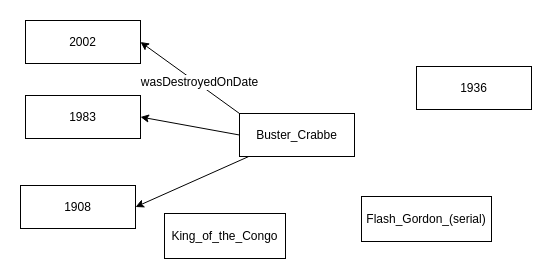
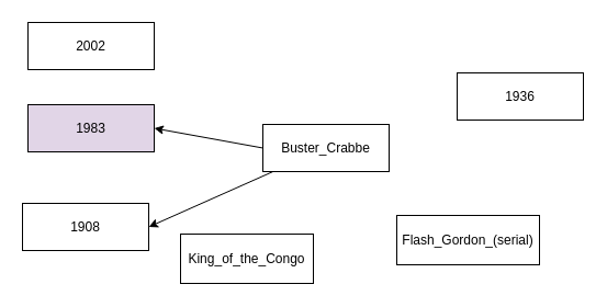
- <mxCell id="2" style="rounded=0;orthogonalLoop=1;jettySize=auto;html=1;entryX=1;entryY=0.5;entryDx=0;entryDy=0;fontFamily=Helvetica;fontSize=12;fontColor=default;exitX=0;exitY=0;exitDx=0;exitDy=0;" edge="1" parent="1" source="6" target="10"><mxGeometry relative="1" as="geometry" /></mxCell>
- <mxCell id="3" value="wasDestroyedOnDate" style="edgeLabel;html=1;align=center;verticalAlign=middle;resizable=0;points=[];fontSize=12;fontFamily=Helvetica;fontColor=default;" vertex="1" connectable="0" parent="2"><mxGeometry x="-0.158" y="-1" relative="1" as="geometry"><mxPoint y="-1" as="offset" /></mxGeometry></mxCell>
- <mxCell id="11" value="1983" style="rounded=0;whiteSpace=wrap;html=1;" vertex="1" parent="1"><mxGeometry x="25" y="95" width="115" height="43" as="geometry" /></mxCell>
+ <mxCell id="11" value="1983" style="rounded=0;whiteSpace=wrap;html=1;fillColor=#e1d5e7;" vertex="1" parent="1"><mxGeometry x="25" y="95" width="115" height="43" as="geometry" /></mxCell>
